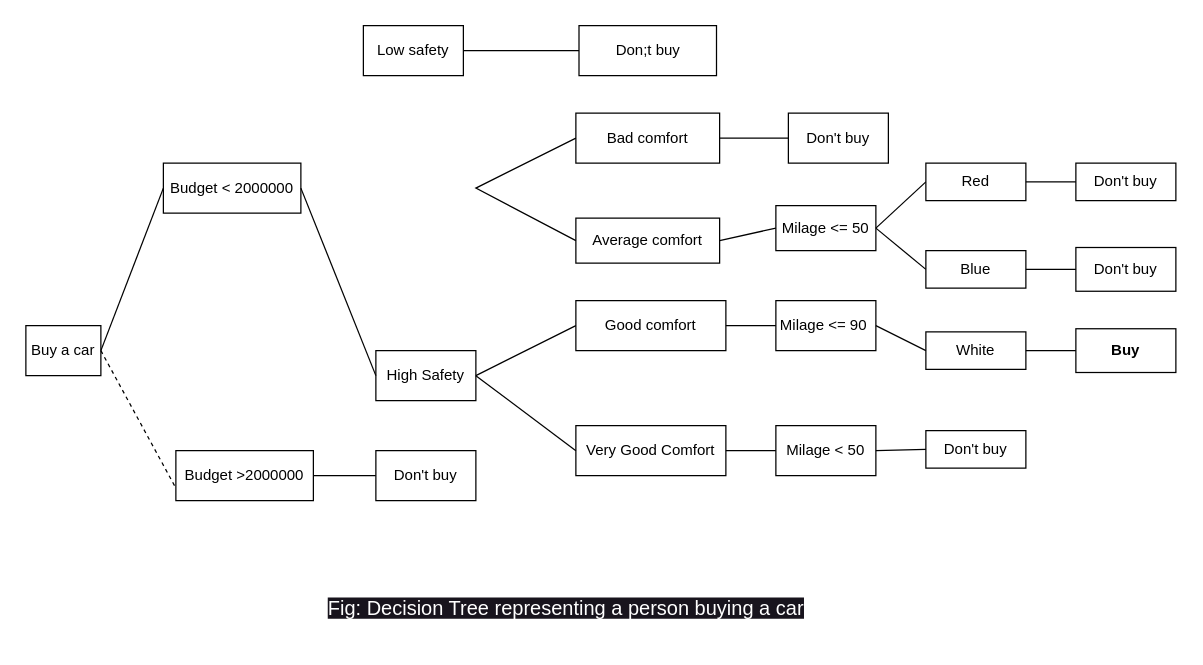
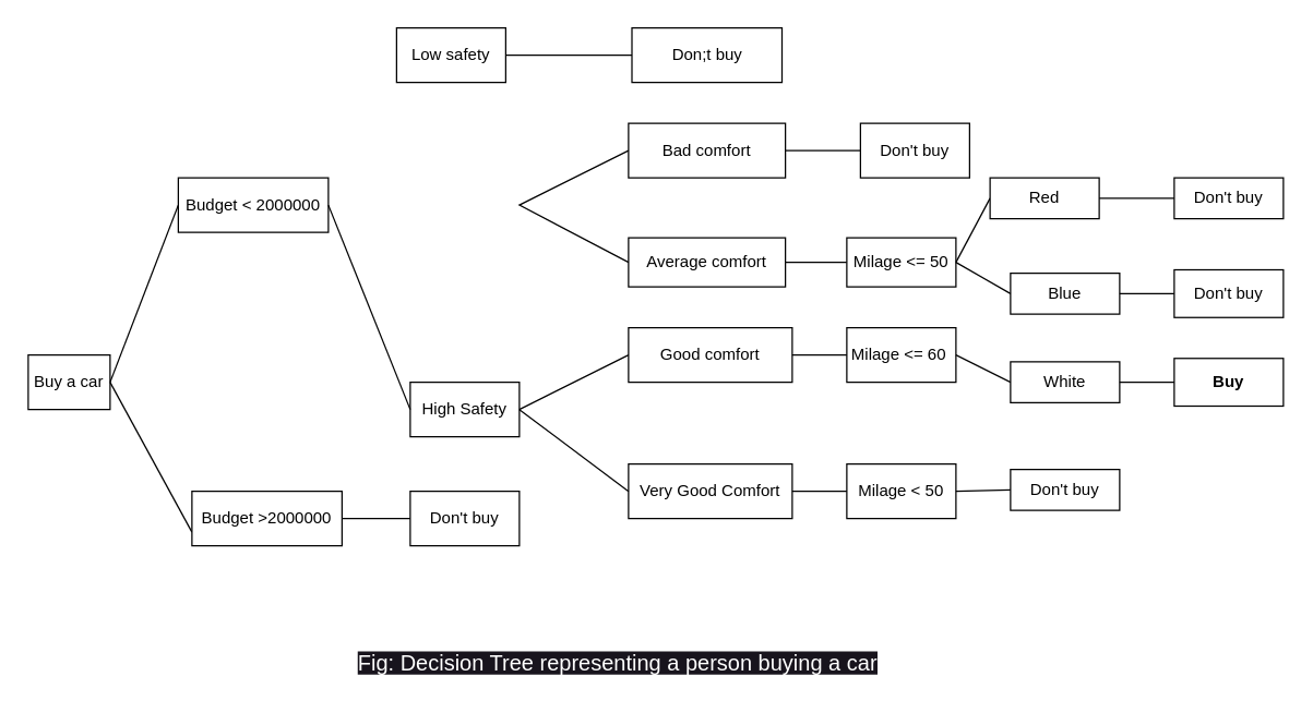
- <mxCell id="32" value="Red" style="rounded=0;whiteSpace=wrap;html=1;" parent="1" vertex="1"><mxGeometry x="740" y="130" width="80" height="30" as="geometry" /></mxCell>
+ <mxCell id="32" value="Red" style="rounded=0;whiteSpace=wrap;html=1;" parent="1" vertex="1"><mxGeometry x="725" y="130" width="80" height="30" as="geometry" /></mxCell>
- <mxCell id="24" value="Milage &amp;lt;= 50" style="rounded=0;whiteSpace=wrap;html=1;" parent="1" vertex="1"><mxGeometry x="620" y="164" width="80" height="36" as="geometry" /></mxCell>
+ <mxCell id="24" value="Milage &amp;lt;= 50" style="rounded=0;whiteSpace=wrap;html=1;" parent="1" vertex="1"><mxGeometry x="620" y="174" width="80" height="36" as="geometry" /></mxCell>
- <mxCell id="26" value="Milage &amp;lt;= 90&amp;nbsp;" style="rounded=0;whiteSpace=wrap;html=1;" parent="1" vertex="1"><mxGeometry x="620" y="240" width="80" height="40" as="geometry" /></mxCell>
+ <mxCell id="26" value="Milage &amp;lt;= 60&amp;nbsp;" style="rounded=0;whiteSpace=wrap;html=1;" parent="1" vertex="1"><mxGeometry x="620" y="240" width="80" height="40" as="geometry" /></mxCell>
- <mxCell id="4" value="" style="endArrow=none;html=1;rounded=0;exitX=1;exitY=0.5;exitDx=0;exitDy=0;entryX=0;entryY=0.75;entryDx=0;entryDy=0;dashed=1;" parent="1" source="2" target="6" edge="1"><mxGeometry width="50" height="50" relative="1" as="geometry"><mxPoint x="400" y="300" as="sourcePoint" /><mxPoint x="140" y="320" as="targetPoint" /></mxGeometry></mxCell>
+ <mxCell id="4" value="" style="endArrow=none;html=1;rounded=0;exitX=1;exitY=0.5;exitDx=0;exitDy=0;entryX=0;entryY=0.75;entryDx=0;entryDy=0;" parent="1" source="2" target="6" edge="1"><mxGeometry width="50" height="50" relative="1" as="geometry"><mxPoint x="400" y="300" as="sourcePoint" /><mxPoint x="140" y="320" as="targetPoint" /></mxGeometry></mxCell>
